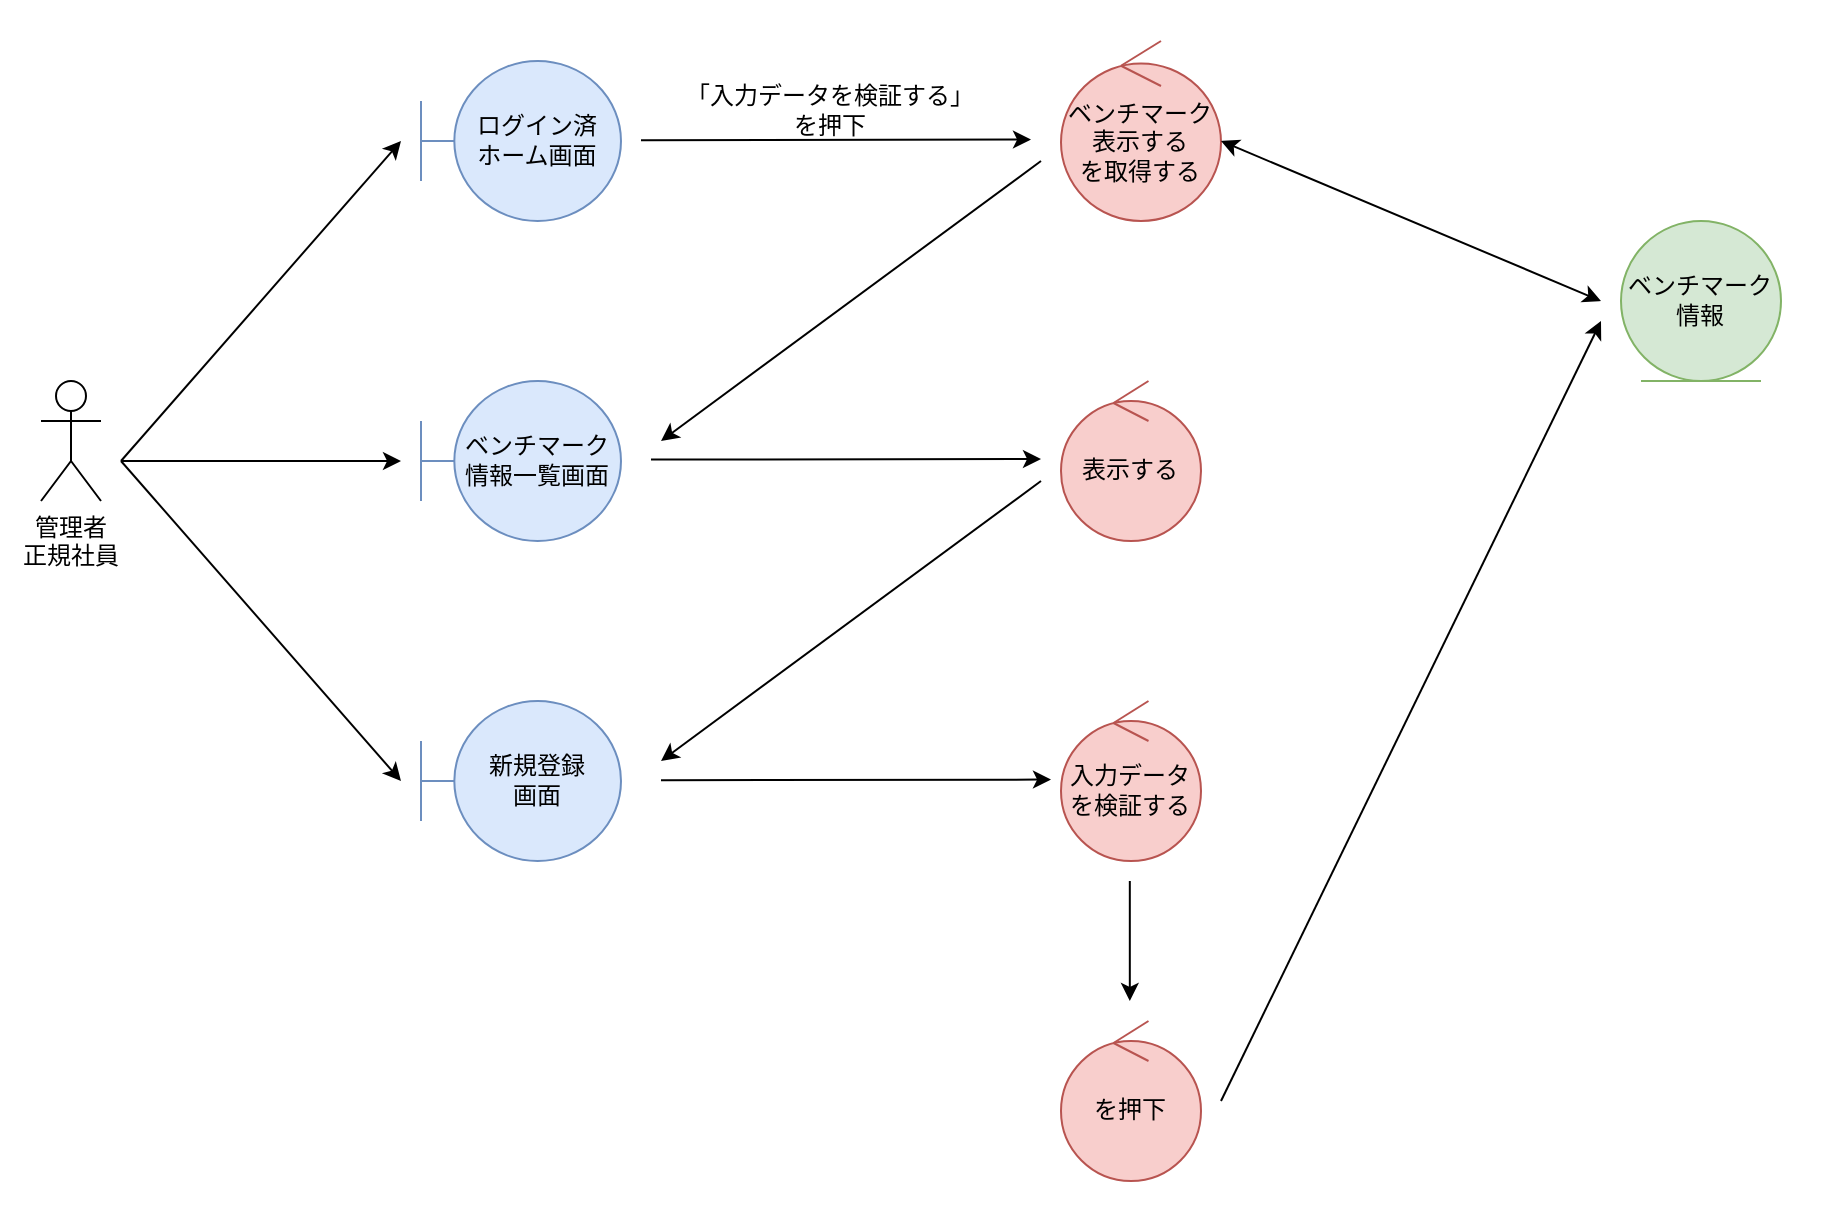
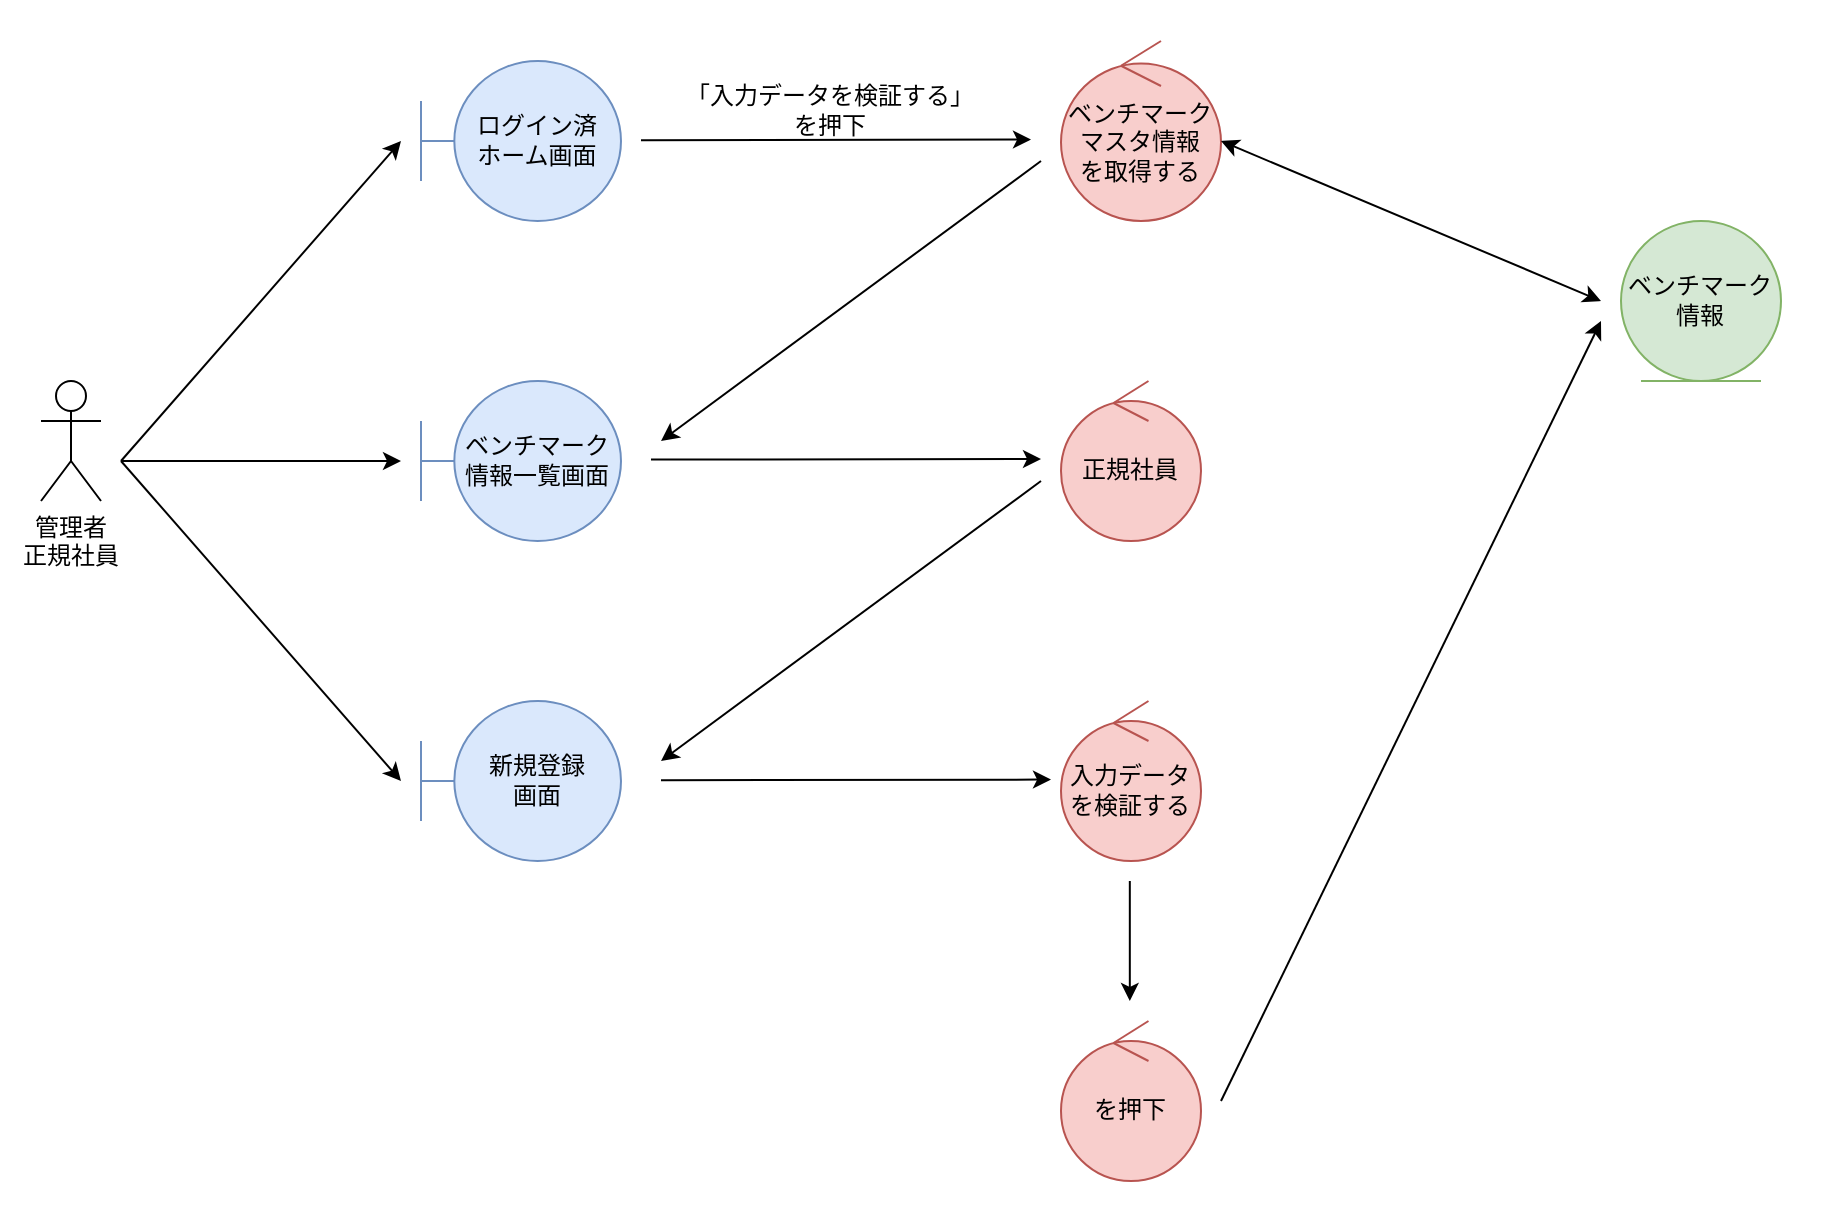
- <mxCell id="6" value="ベンチマーク&lt;br&gt;表示する&lt;br&gt;を取得する" style="ellipse;shape=umlControl;whiteSpace=wrap;html=1;fillColor=#f8cecc;strokeColor=#b85450;" parent="1" vertex="1"><mxGeometry x="530" y="20" width="80" height="90" as="geometry" /></mxCell>
+ <mxCell id="6" value="ベンチマーク&lt;br&gt;マスタ情報&lt;br&gt;を取得する" style="ellipse;shape=umlControl;whiteSpace=wrap;html=1;fillColor=#f8cecc;strokeColor=#b85450;" parent="1" vertex="1"><mxGeometry x="530" y="20" width="80" height="90" as="geometry" /></mxCell>
- <mxCell id="8" value="表示する" style="ellipse;shape=umlControl;whiteSpace=wrap;html=1;fillColor=#f8cecc;strokeColor=#b85450;" parent="1" vertex="1"><mxGeometry x="530" y="190" width="70" height="80" as="geometry" /></mxCell>
+ <mxCell id="8" value="正規社員" style="ellipse;shape=umlControl;whiteSpace=wrap;html=1;fillColor=#f8cecc;strokeColor=#b85450;" parent="1" vertex="1"><mxGeometry x="530" y="190" width="70" height="80" as="geometry" /></mxCell>
